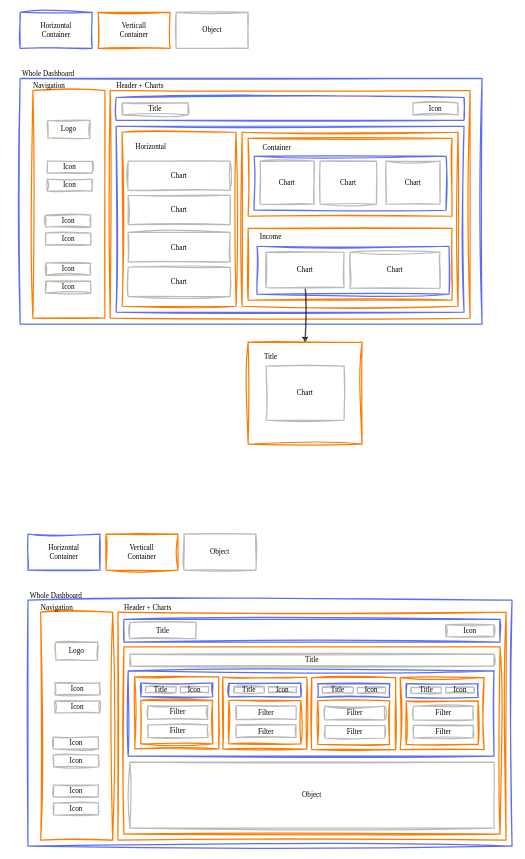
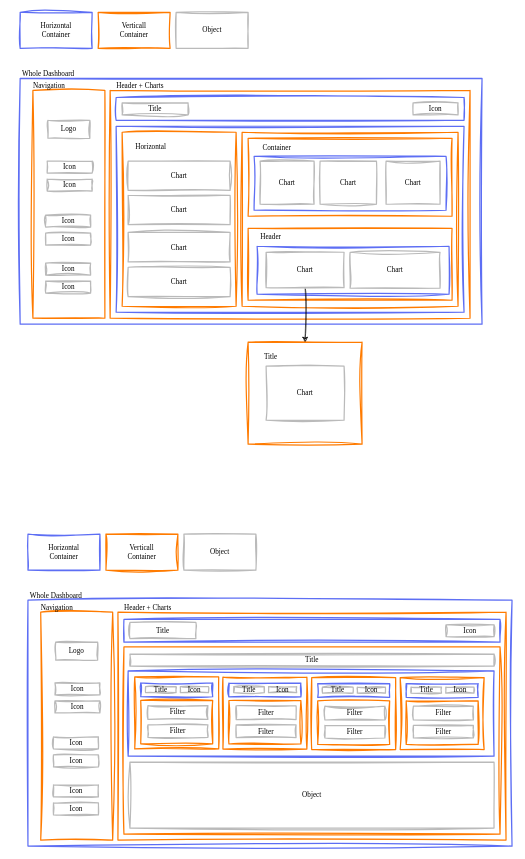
- <mxCell id="28" value="Income" style="text;html=1;align=center;verticalAlign=middle;whiteSpace=wrap;rounded=0;fontFamily=Architects Daughter;fontSource=https%3A%2F%2Ffonts.googleapis.com%2Fcss%3Ffamily%3DArchitects%2BDaughter;" parent="1" vertex="1"><mxGeometry x="393" y="380" width="116" height="28" as="geometry" /></mxCell>
+ <mxCell id="28" value="Header" style="text;html=1;align=center;verticalAlign=middle;whiteSpace=wrap;rounded=0;fontFamily=Architects Daughter;fontSource=https%3A%2F%2Ffonts.googleapis.com%2Fcss%3Ffamily%3DArchitects%2BDaughter;" parent="1" vertex="1"><mxGeometry x="393" y="380" width="116" height="28" as="geometry" /></mxCell>
